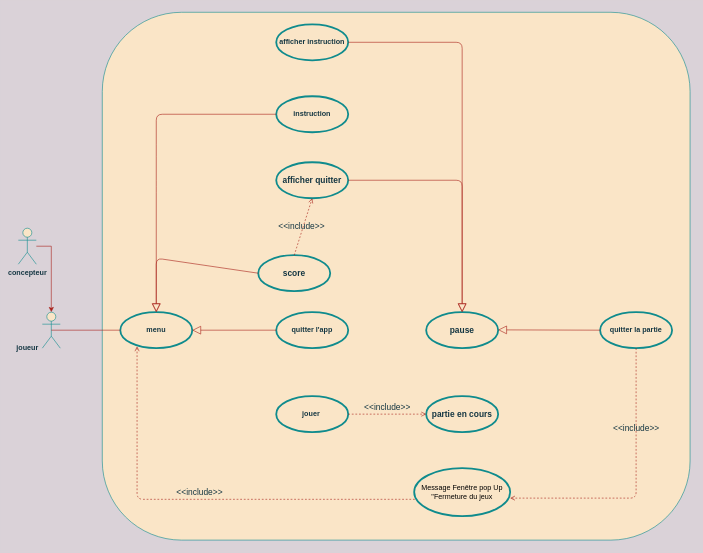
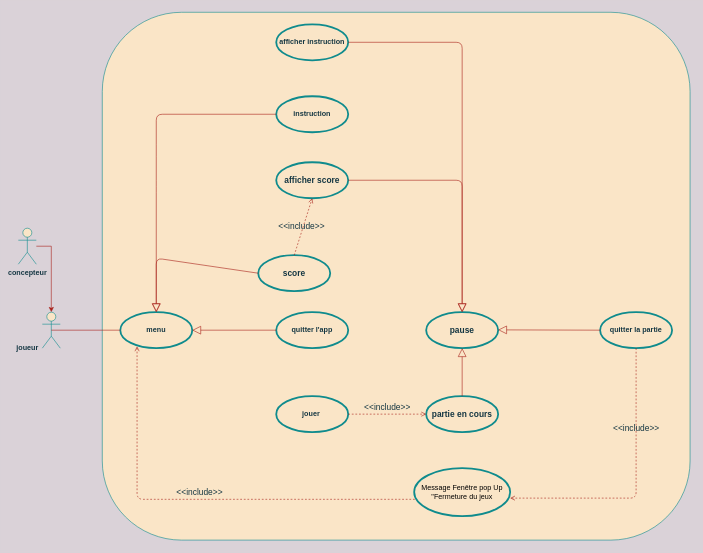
- <mxCell id="10" value="afficher quitter" style="shape=ellipse;html=1;strokeWidth=3;fontStyle=1;whiteSpace=wrap;align=center;perimeter=ellipsePerimeter;rounded=0;sketch=0;fillColor=#FAE5C7;fontSize=14;fontColor=#143642;strokeColor=#0F8B8D;" parent="1" vertex="1"><mxGeometry x="460" y="270" width="120" height="60" as="geometry" /></mxCell>
+ <mxCell id="10" value="afficher score" style="shape=ellipse;html=1;strokeWidth=3;fontStyle=1;whiteSpace=wrap;align=center;perimeter=ellipsePerimeter;rounded=0;sketch=0;fillColor=#FAE5C7;fontSize=14;fontColor=#143642;strokeColor=#0F8B8D;" parent="1" vertex="1"><mxGeometry x="460" y="270" width="120" height="60" as="geometry" /></mxCell>
+ <mxCell id="24" value="" style="edgeStyle=none;html=1;endArrow=block;endFill=0;endSize=12;verticalAlign=bottom;strokeColor=#A8201A;fillColor=#FAE5C7;fontColor=#143642;entryX=0.5;entryY=1;entryDx=0;entryDy=0;exitX=0.5;exitY=0;exitDx=0;exitDy=0;" parent="1" source="19" target="18" edge="1"><mxGeometry width="160" relative="1" as="geometry"><mxPoint x="650" y="638.82" as="sourcePoint" /><mxPoint x="790" y="638.82" as="targetPoint" /></mxGeometry></mxCell>
